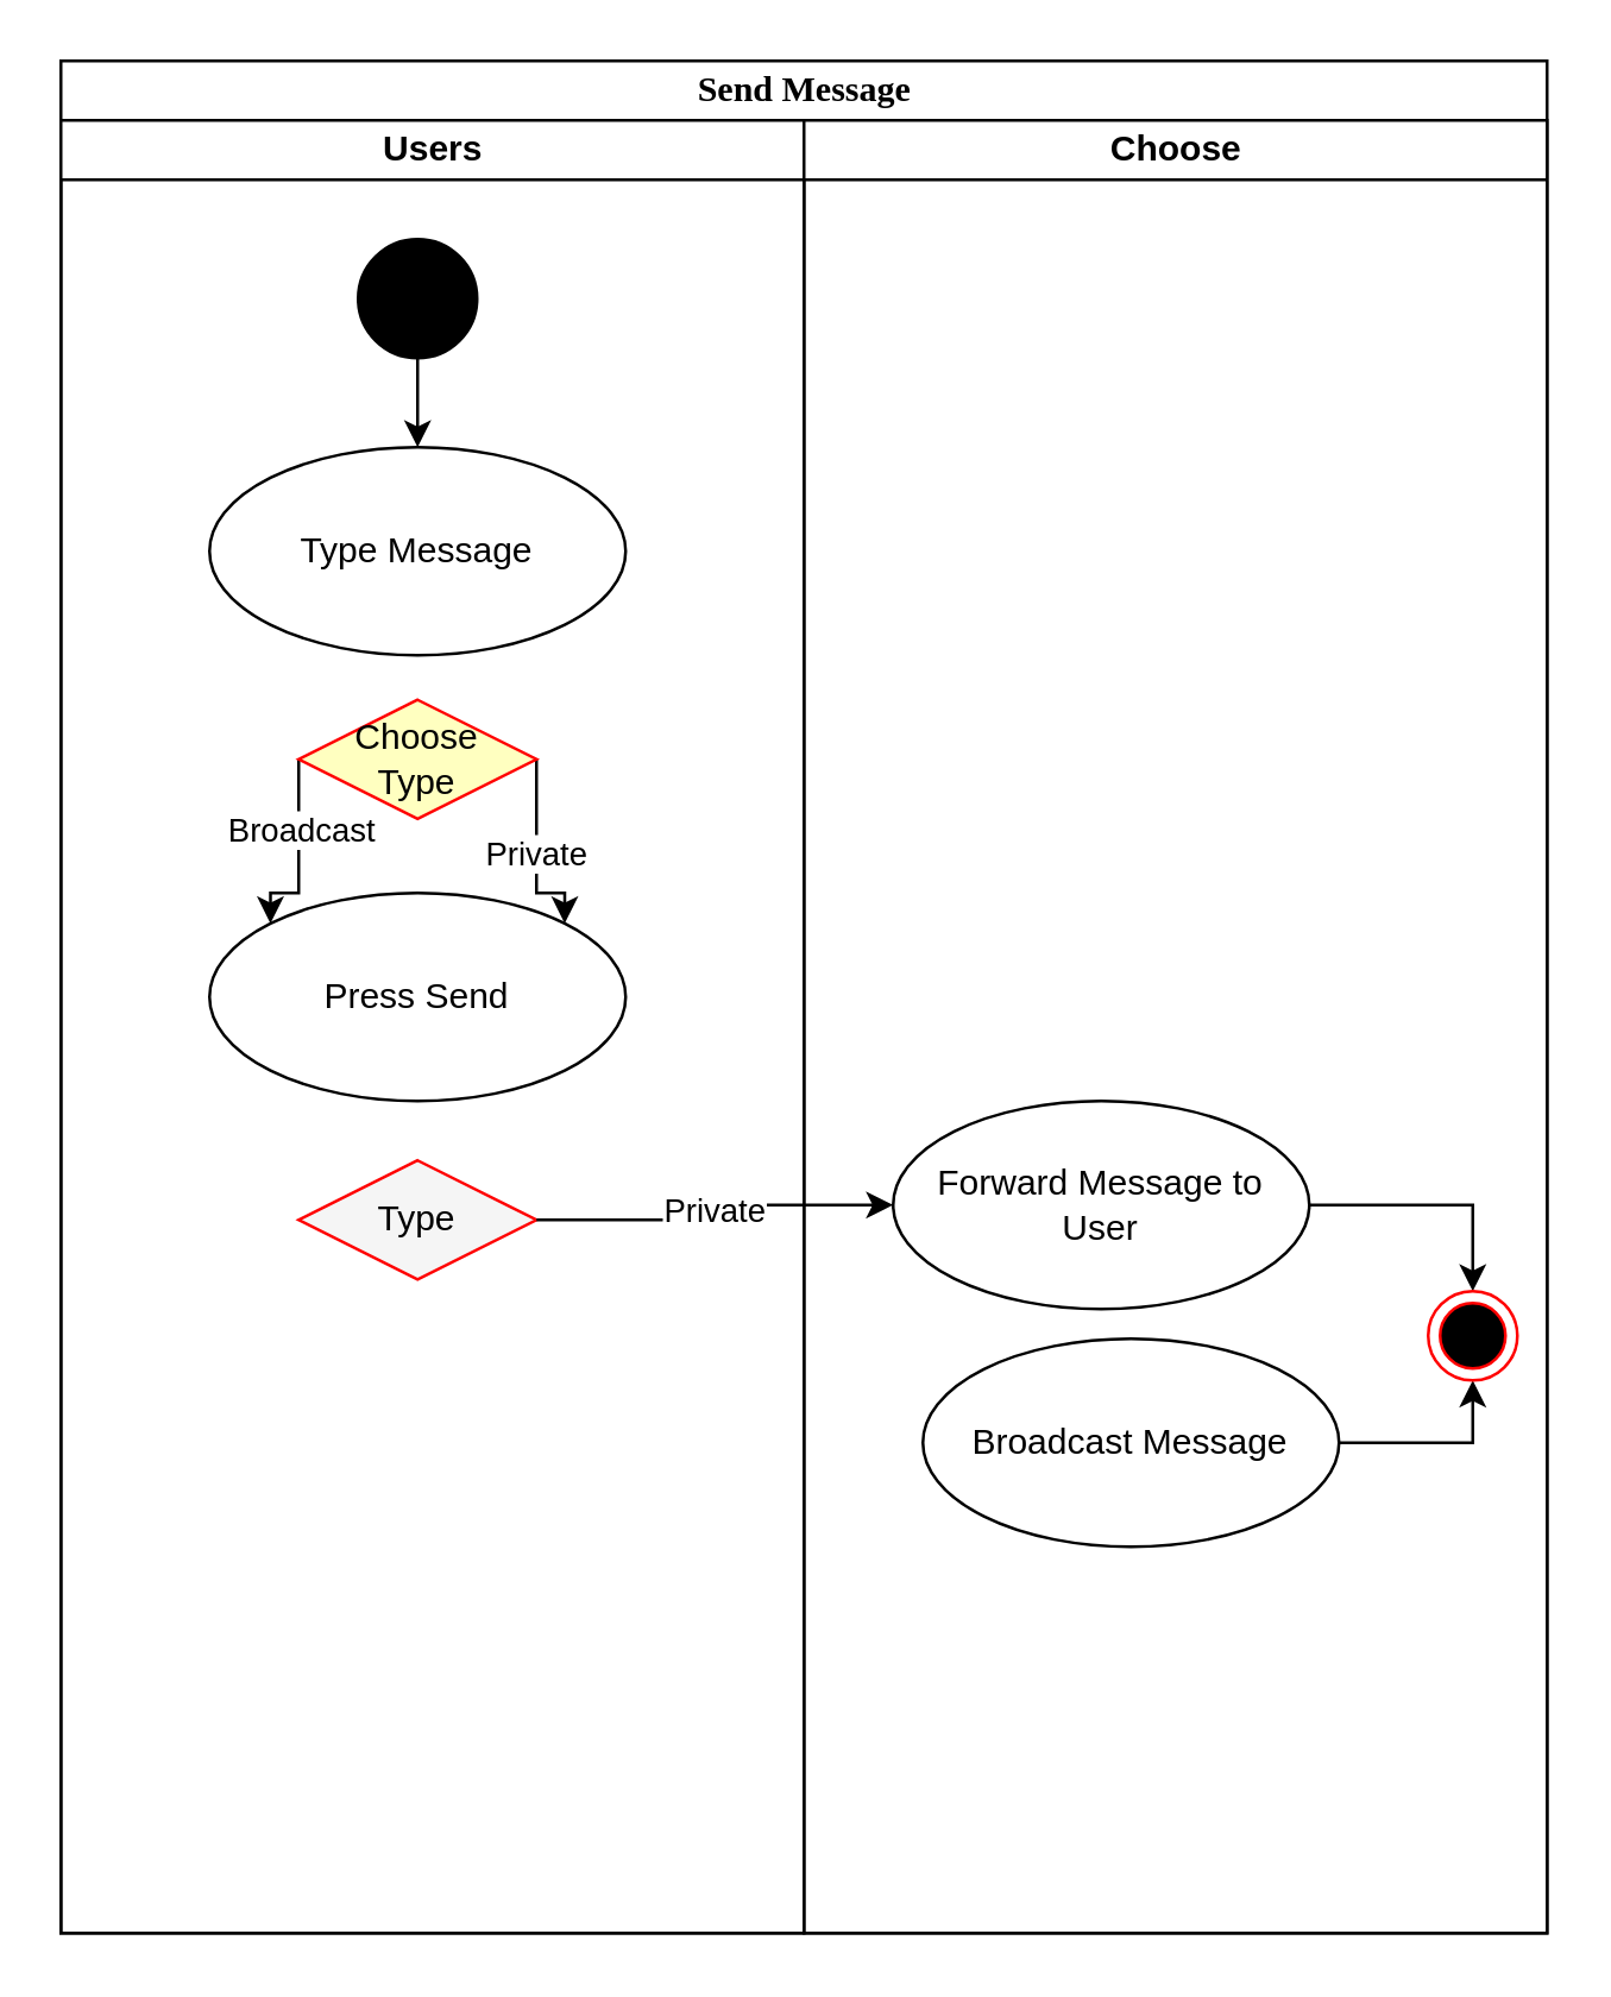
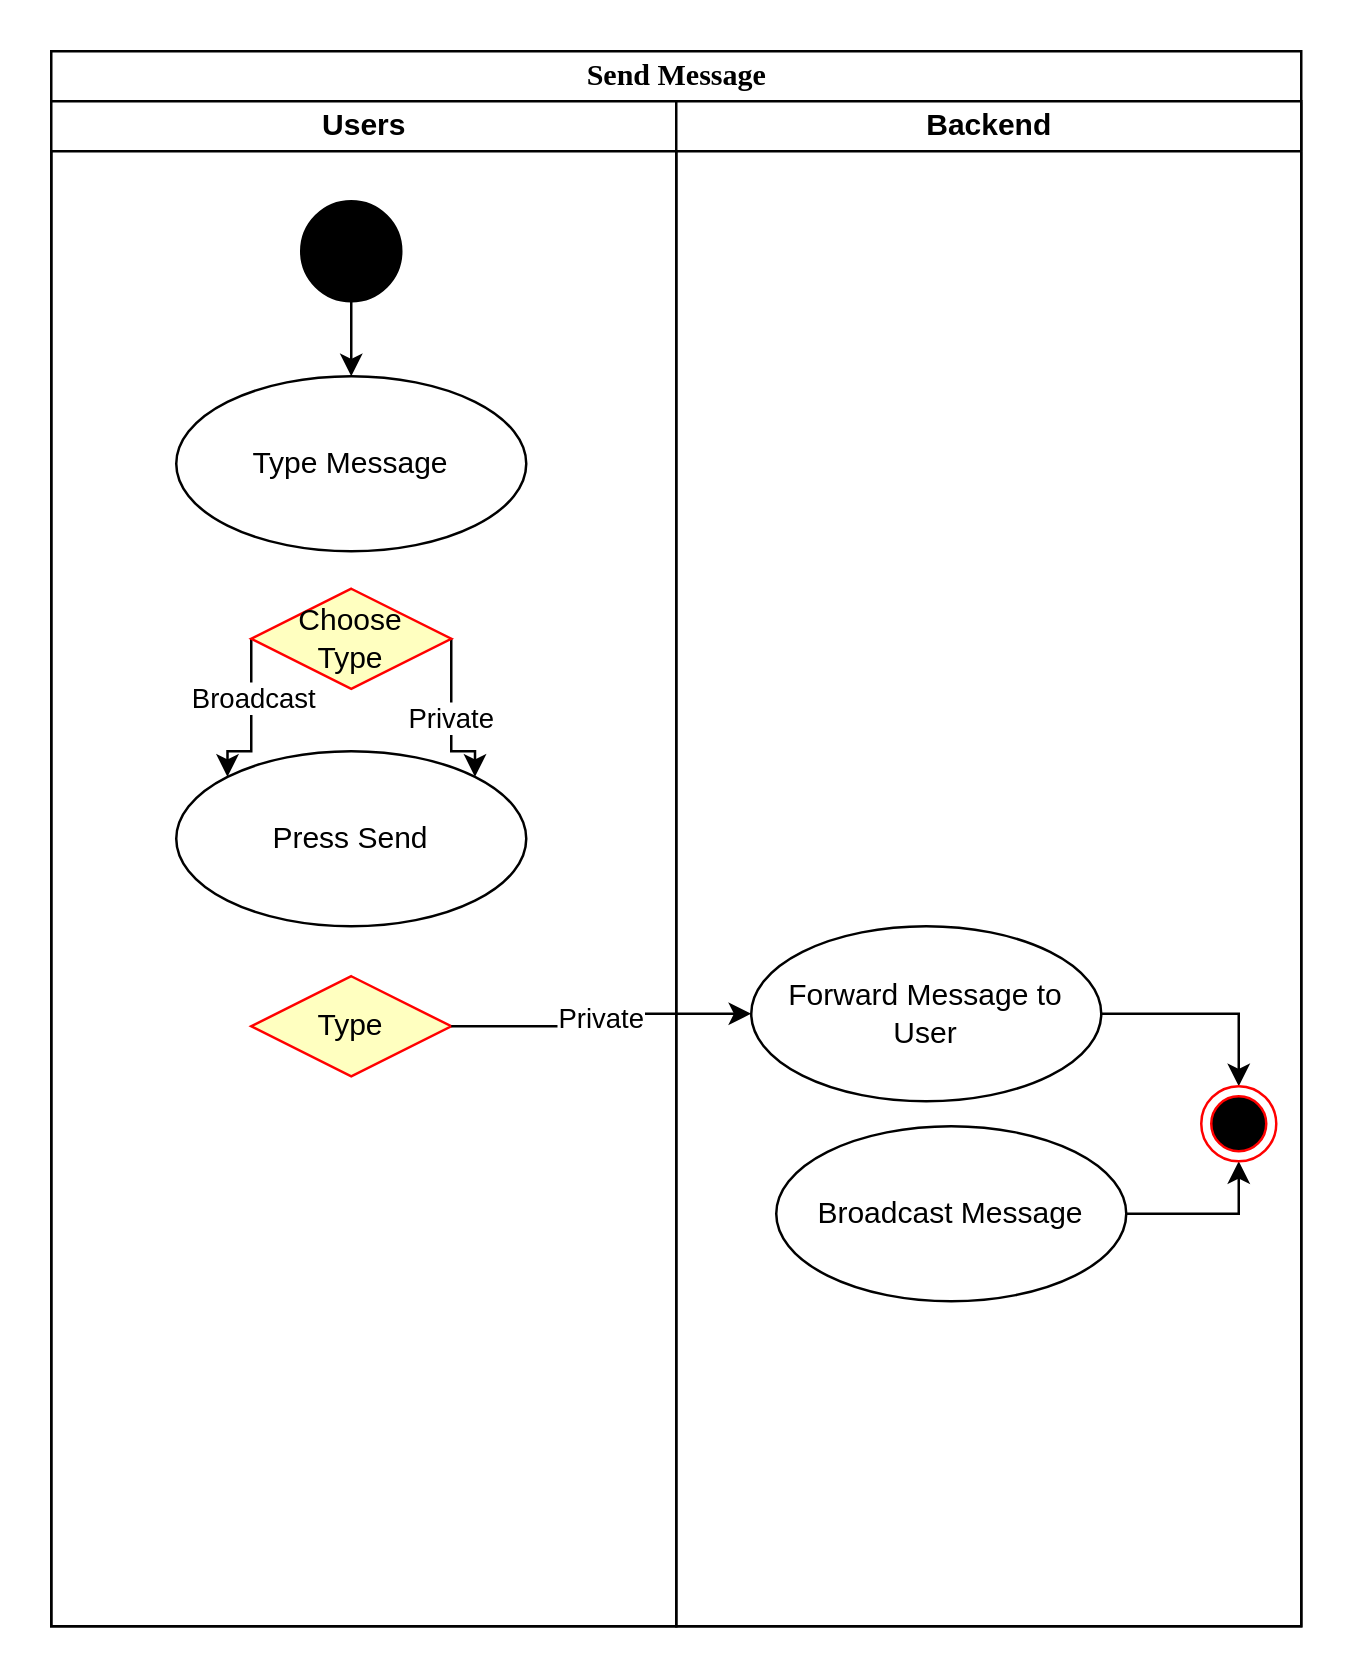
- <mxCell id="13" value="Choose" style="swimlane;html=1;startSize=20;" parent="2" vertex="1"><mxGeometry x="250" y="20" width="250" height="610" as="geometry" /></mxCell>
+ <mxCell id="13" value="Backend" style="swimlane;html=1;startSize=20;" parent="2" vertex="1"><mxGeometry x="250" y="20" width="250" height="610" as="geometry" /></mxCell>
- <mxCell id="12" value="Type" style="rhombus;whiteSpace=wrap;html=1;fillColor=#f5f5f5;strokeColor=#ff0000;" parent="3" vertex="1"><mxGeometry x="80" y="350" width="80" height="40" as="geometry" /></mxCell>
+ <mxCell id="12" value="Type" style="rhombus;whiteSpace=wrap;html=1;fillColor=#ffffc0;strokeColor=#ff0000;" parent="3" vertex="1"><mxGeometry x="80" y="350" width="80" height="40" as="geometry" /></mxCell>
